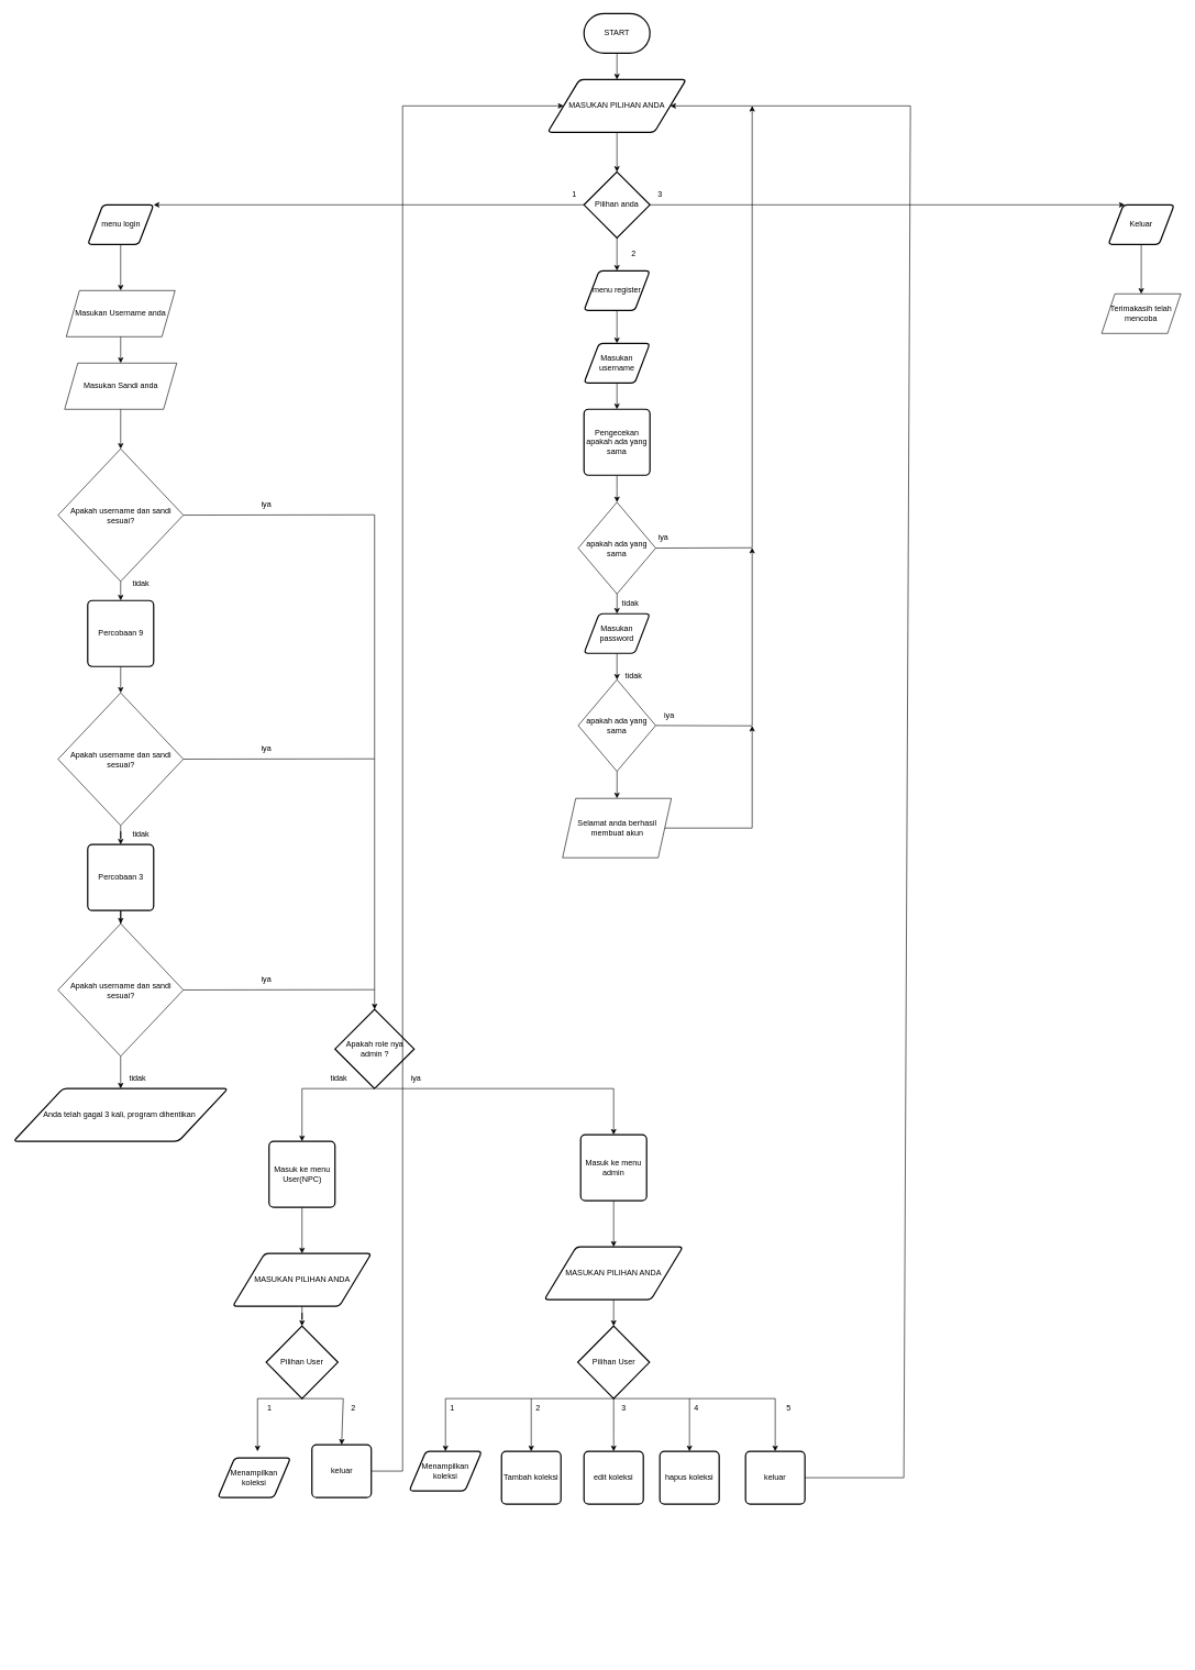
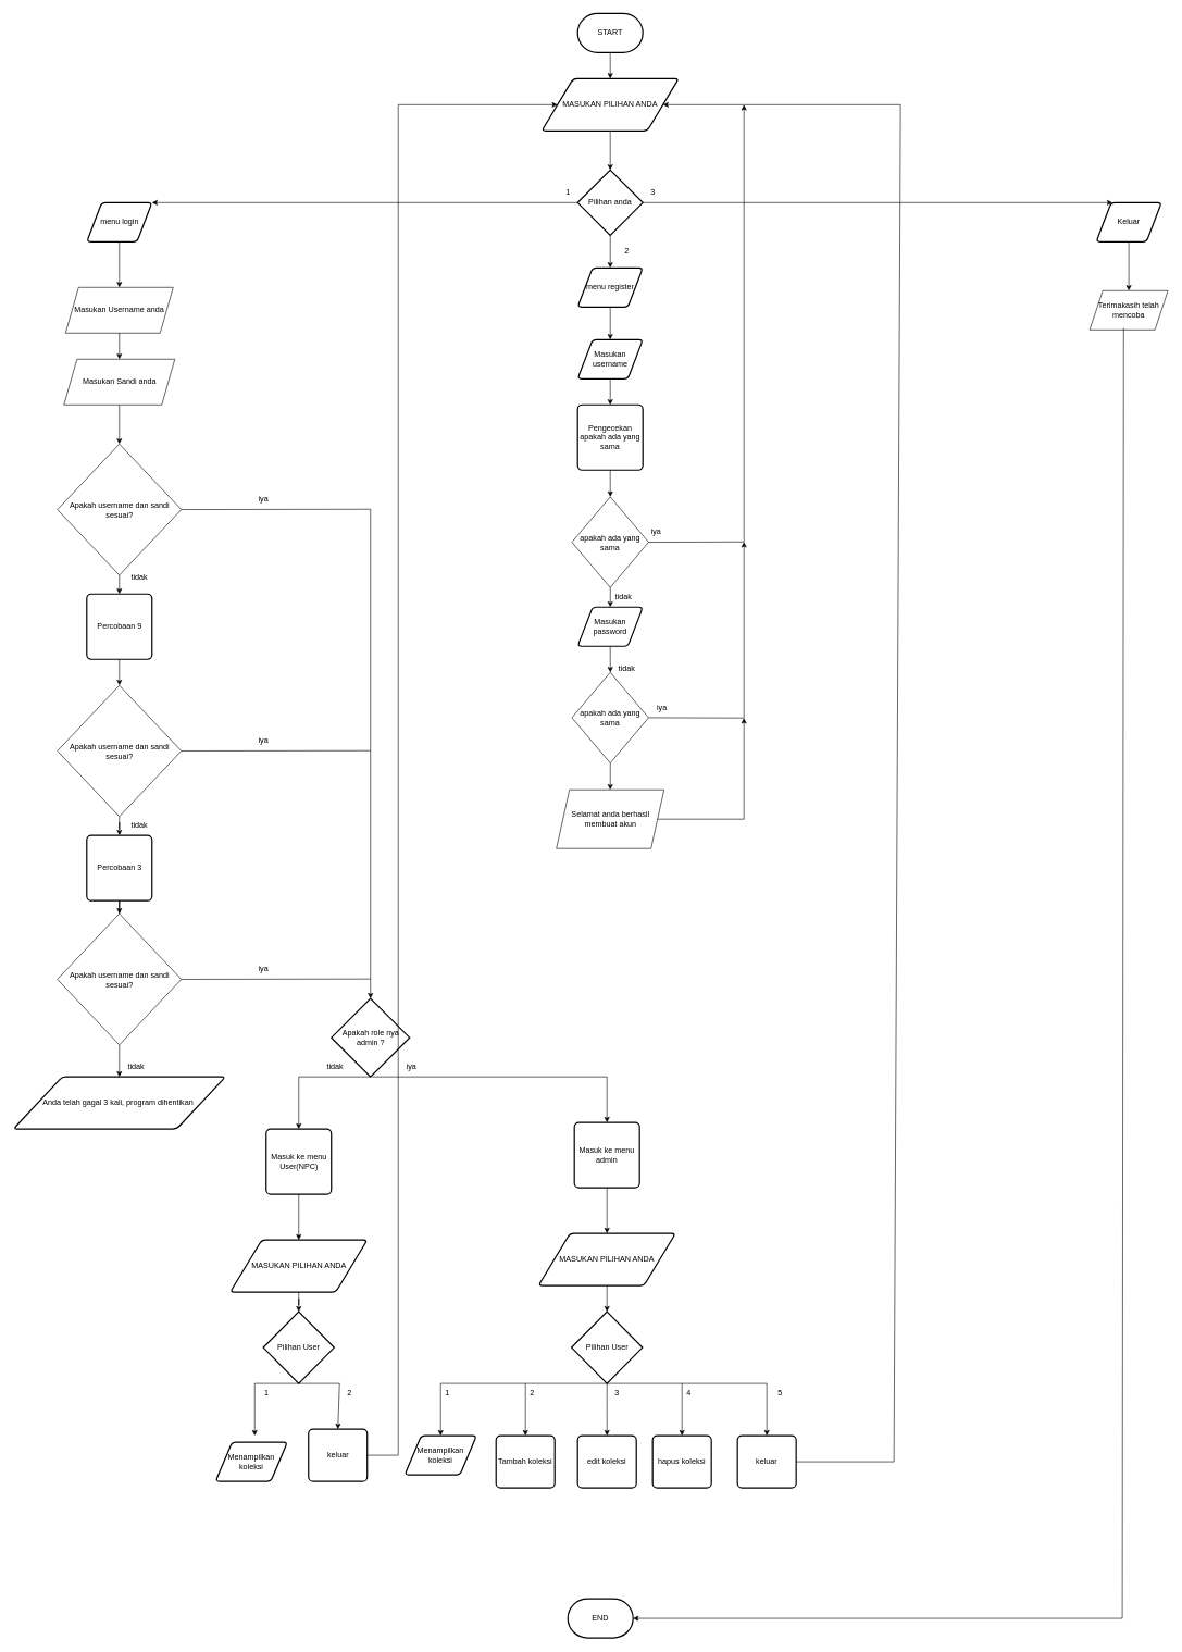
+ <mxCell id="102" value="" style="endArrow=classic;html=1;rounded=0;exitX=0.433;exitY=0.954;exitDx=0;exitDy=0;exitPerimeter=0;entryX=1;entryY=0.5;entryDx=0;entryDy=0;entryPerimeter=0;" edge="1" parent="1" source="101" target="99"><mxGeometry width="50" height="50" relative="1" as="geometry"><mxPoint x="1680" y="860" as="sourcePoint" /><mxPoint x="1730" y="810" as="targetPoint" /><Array as="points"><mxPoint x="1720" y="2480" /></Array></mxGeometry></mxCell>
+ <mxCell id="99" value="END" style="strokeWidth=2;html=1;shape=mxgraph.flowchart.terminator;whiteSpace=wrap;" vertex="1" parent="1"><mxGeometry x="870" y="2450" width="100" height="60" as="geometry" /></mxCell>
